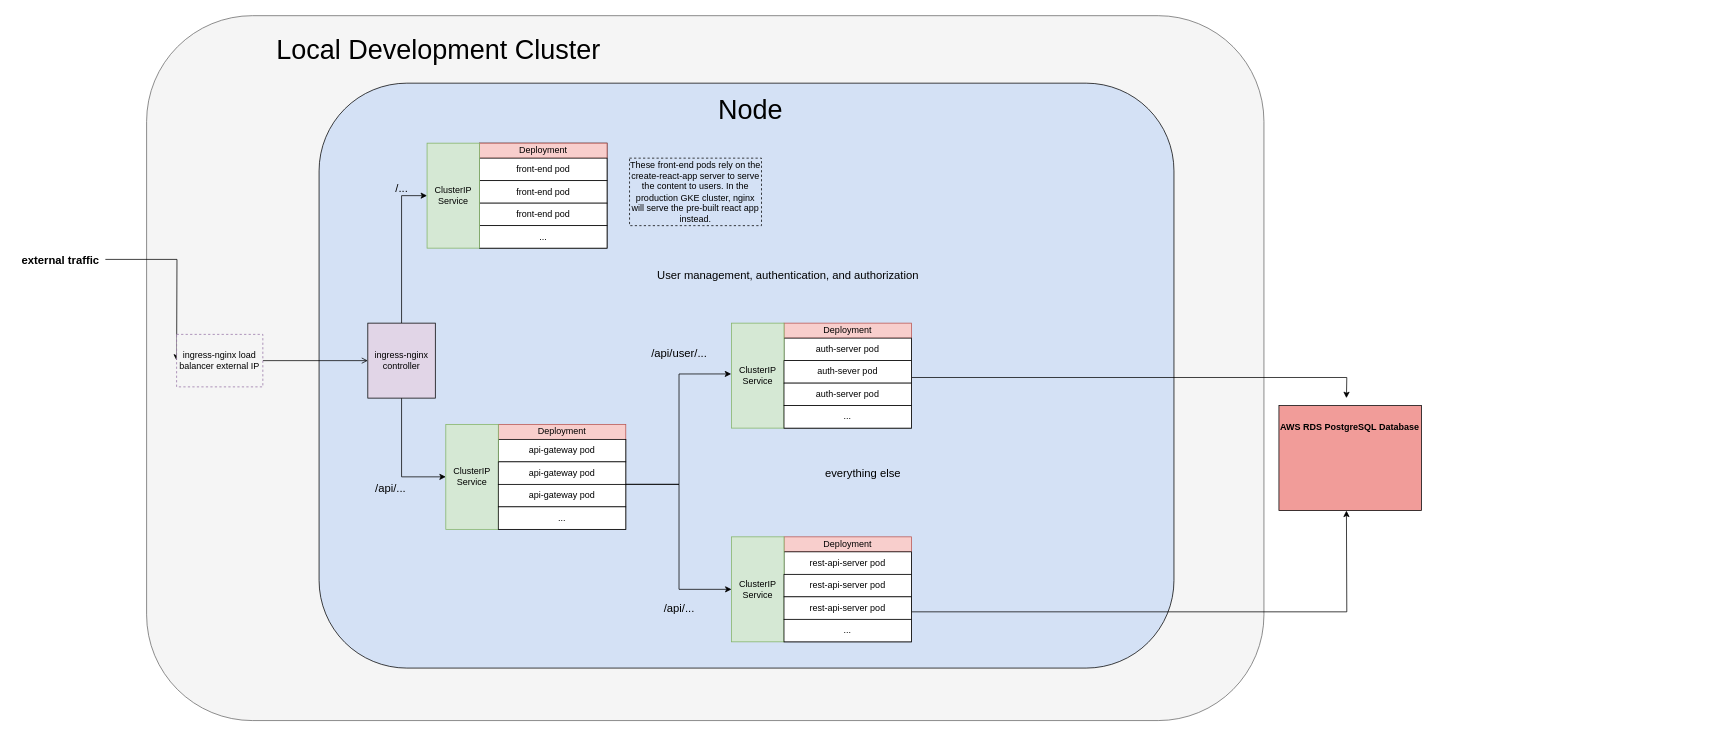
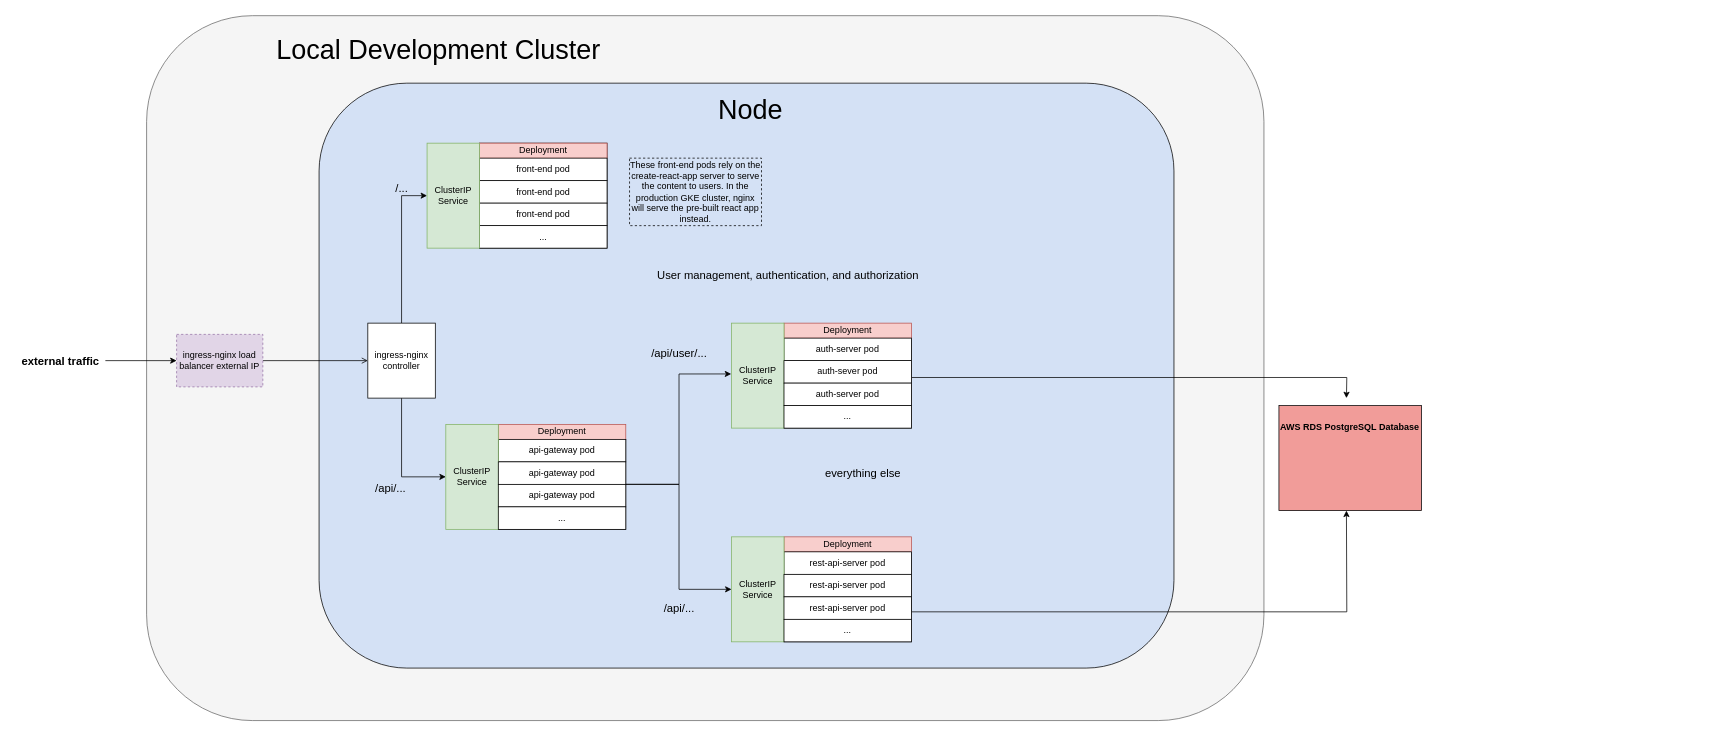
- <mxCell id="49" value="&lt;font style=&quot;font-size: 15px&quot;&gt;&lt;b&gt;external traffic&lt;/b&gt;&lt;/font&gt;" style="text;html=1;resizable=0;autosize=1;align=center;verticalAlign=middle;points=[];fillColor=none;strokeColor=none;rounded=0;" parent="1" vertex="1"><mxGeometry x="20" y="335" width="120" height="20" as="geometry" /></mxCell>
+ <mxCell id="49" value="&lt;font style=&quot;font-size: 15px&quot;&gt;&lt;b&gt;external traffic&lt;/b&gt;&lt;/font&gt;" style="text;html=1;resizable=0;autosize=1;align=center;verticalAlign=middle;points=[];fillColor=none;strokeColor=none;rounded=0;" parent="1" vertex="1"><mxGeometry x="20" y="470" width="120" height="20" as="geometry" /></mxCell>
- <mxCell id="52" value="&lt;font style=&quot;font-size: 12px&quot;&gt;ingress-nginx load balancer external IP&lt;/font&gt;" style="rounded=0;whiteSpace=wrap;html=1;dashed=1;fillColor=#f5f5f5;strokeColor=#9673a6;" vertex="1" parent="1"><mxGeometry x="235" y="445" width="115" height="70" as="geometry" /></mxCell>
+ <mxCell id="52" value="&lt;font style=&quot;font-size: 12px&quot;&gt;ingress-nginx load balancer external IP&lt;/font&gt;" style="rounded=0;whiteSpace=wrap;html=1;dashed=1;fillColor=#e1d5e7;strokeColor=#9673a6;" vertex="1" parent="1"><mxGeometry x="235" y="445" width="115" height="70" as="geometry" /></mxCell>
- <mxCell id="7" value="ingress-nginx controller" style="rounded=0;whiteSpace=wrap;html=1;fillColor=#e1d5e7;" parent="1" vertex="1"><mxGeometry x="490" y="430" width="90" height="100" as="geometry" /></mxCell>
+ <mxCell id="7" value="ingress-nginx controller" style="rounded=0;whiteSpace=wrap;html=1;" parent="1" vertex="1"><mxGeometry x="490" y="430" width="90" height="100" as="geometry" /></mxCell>
